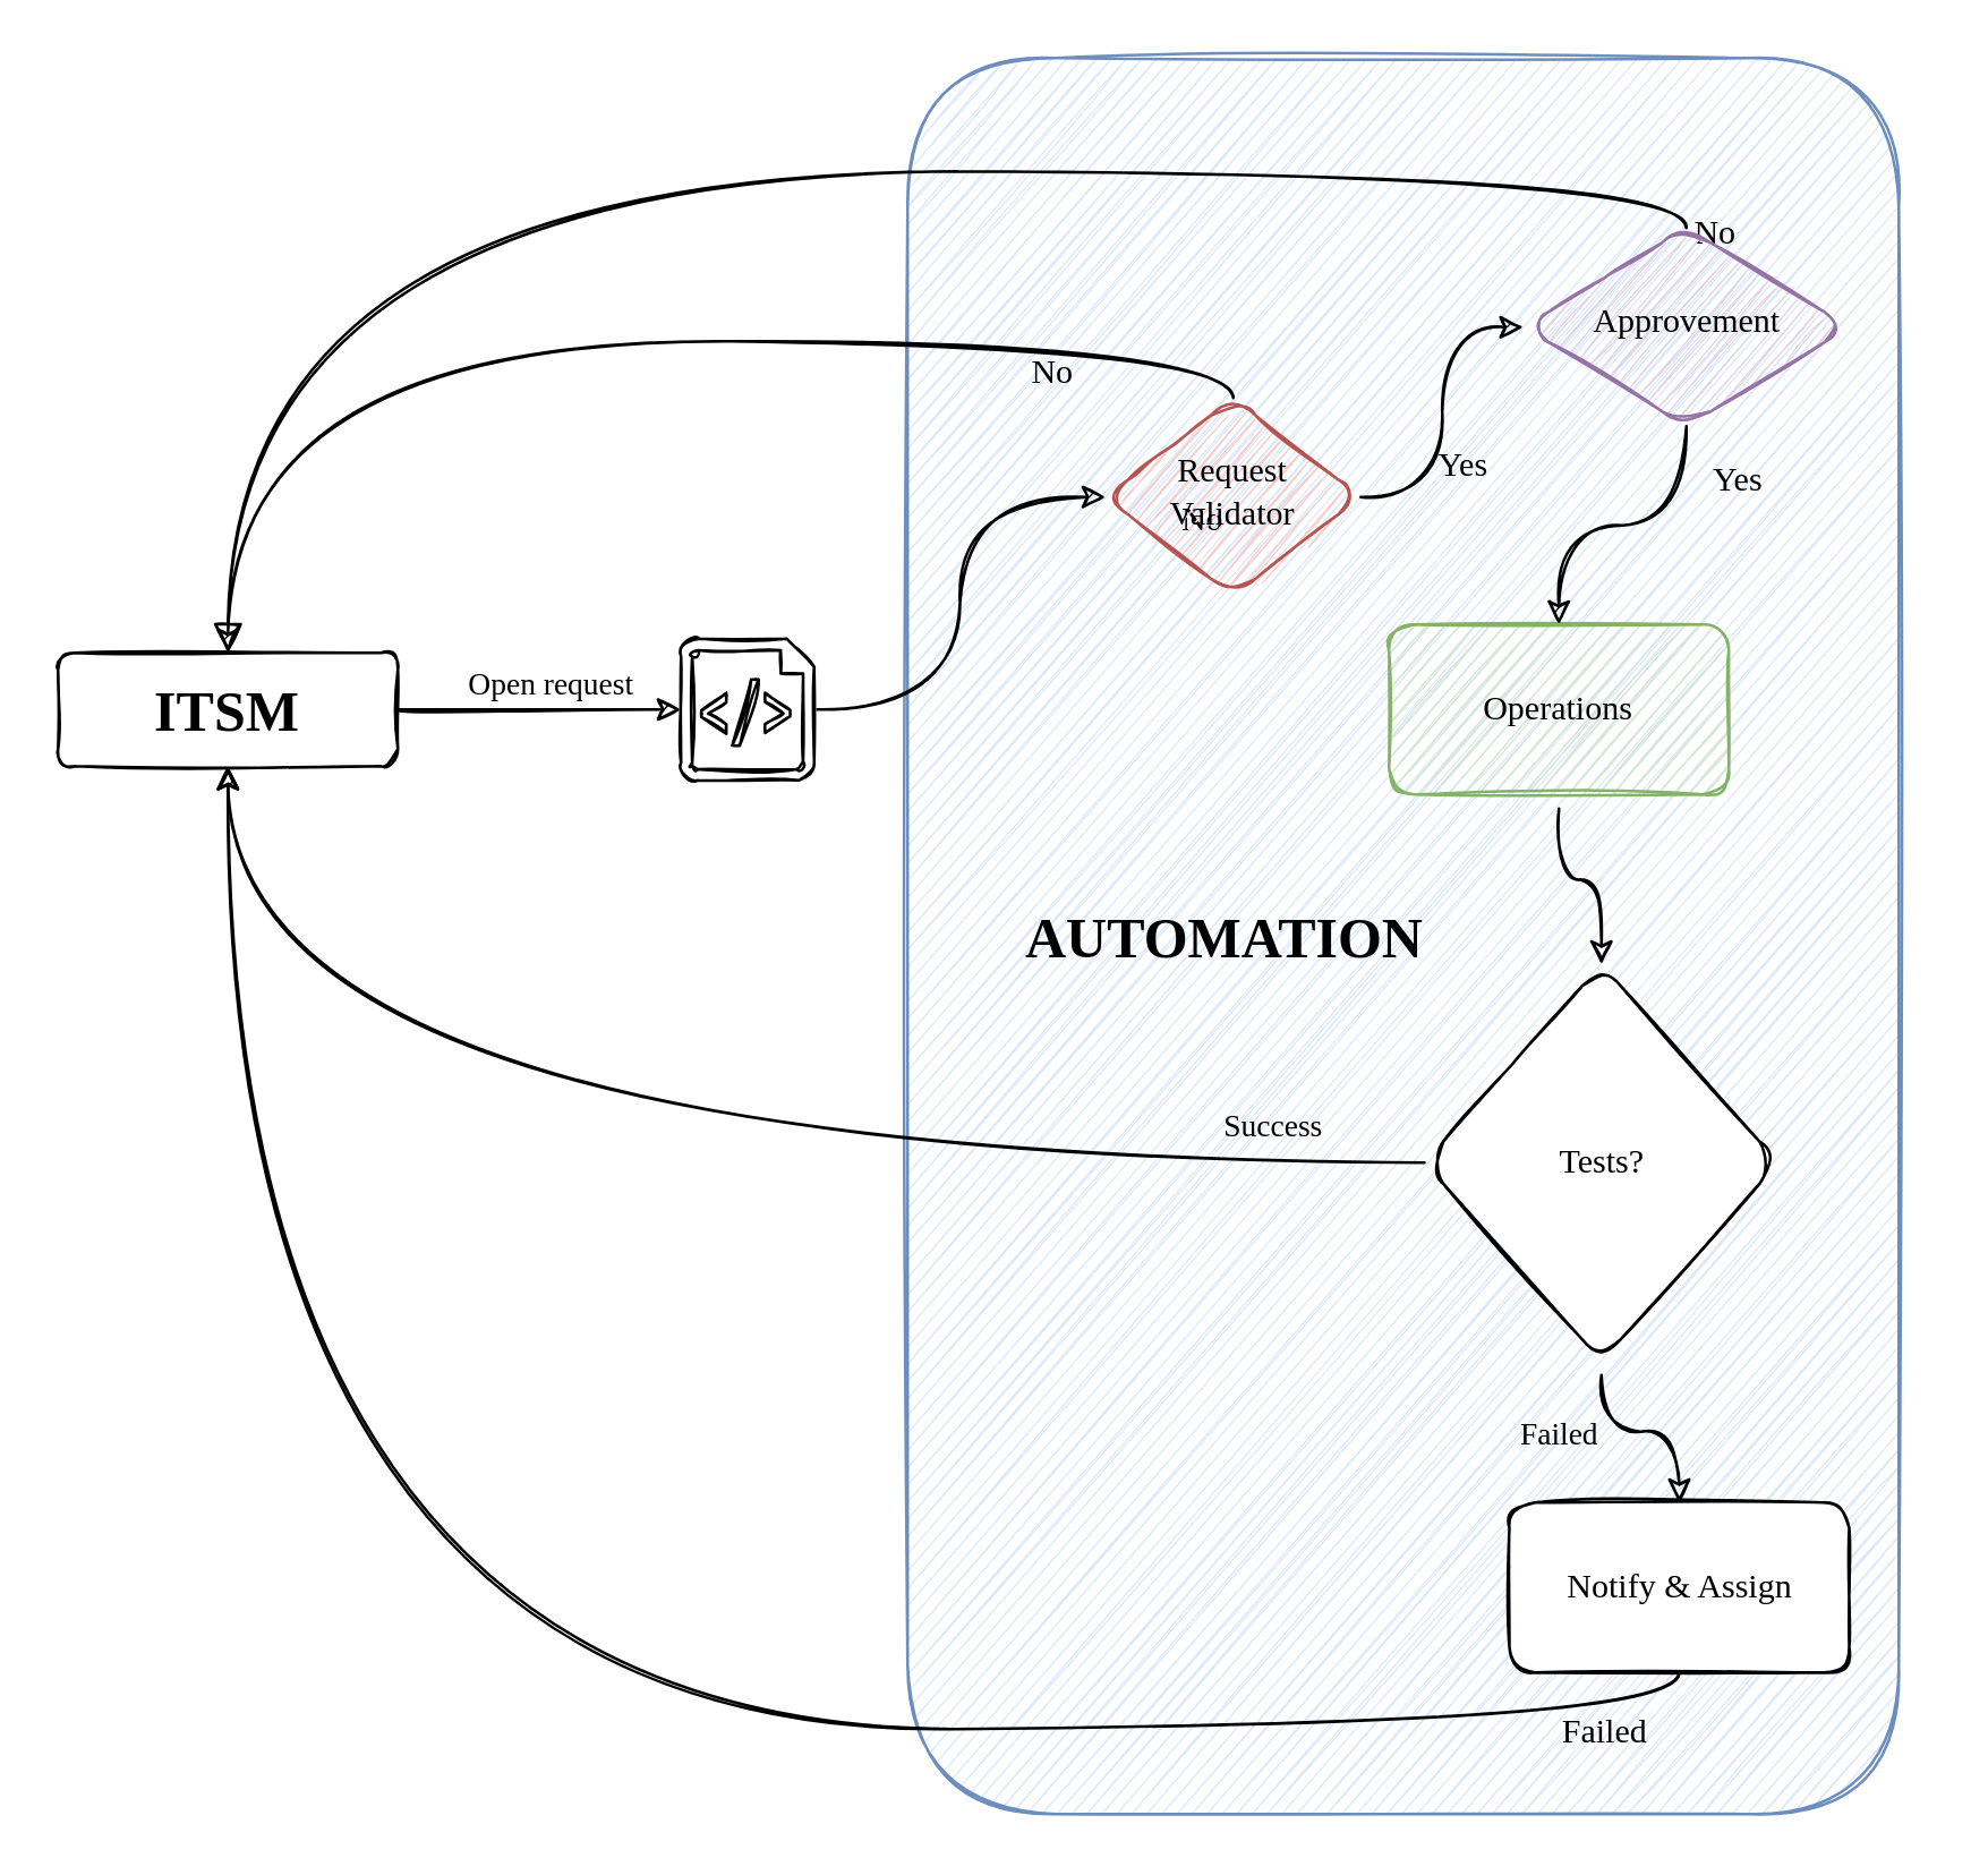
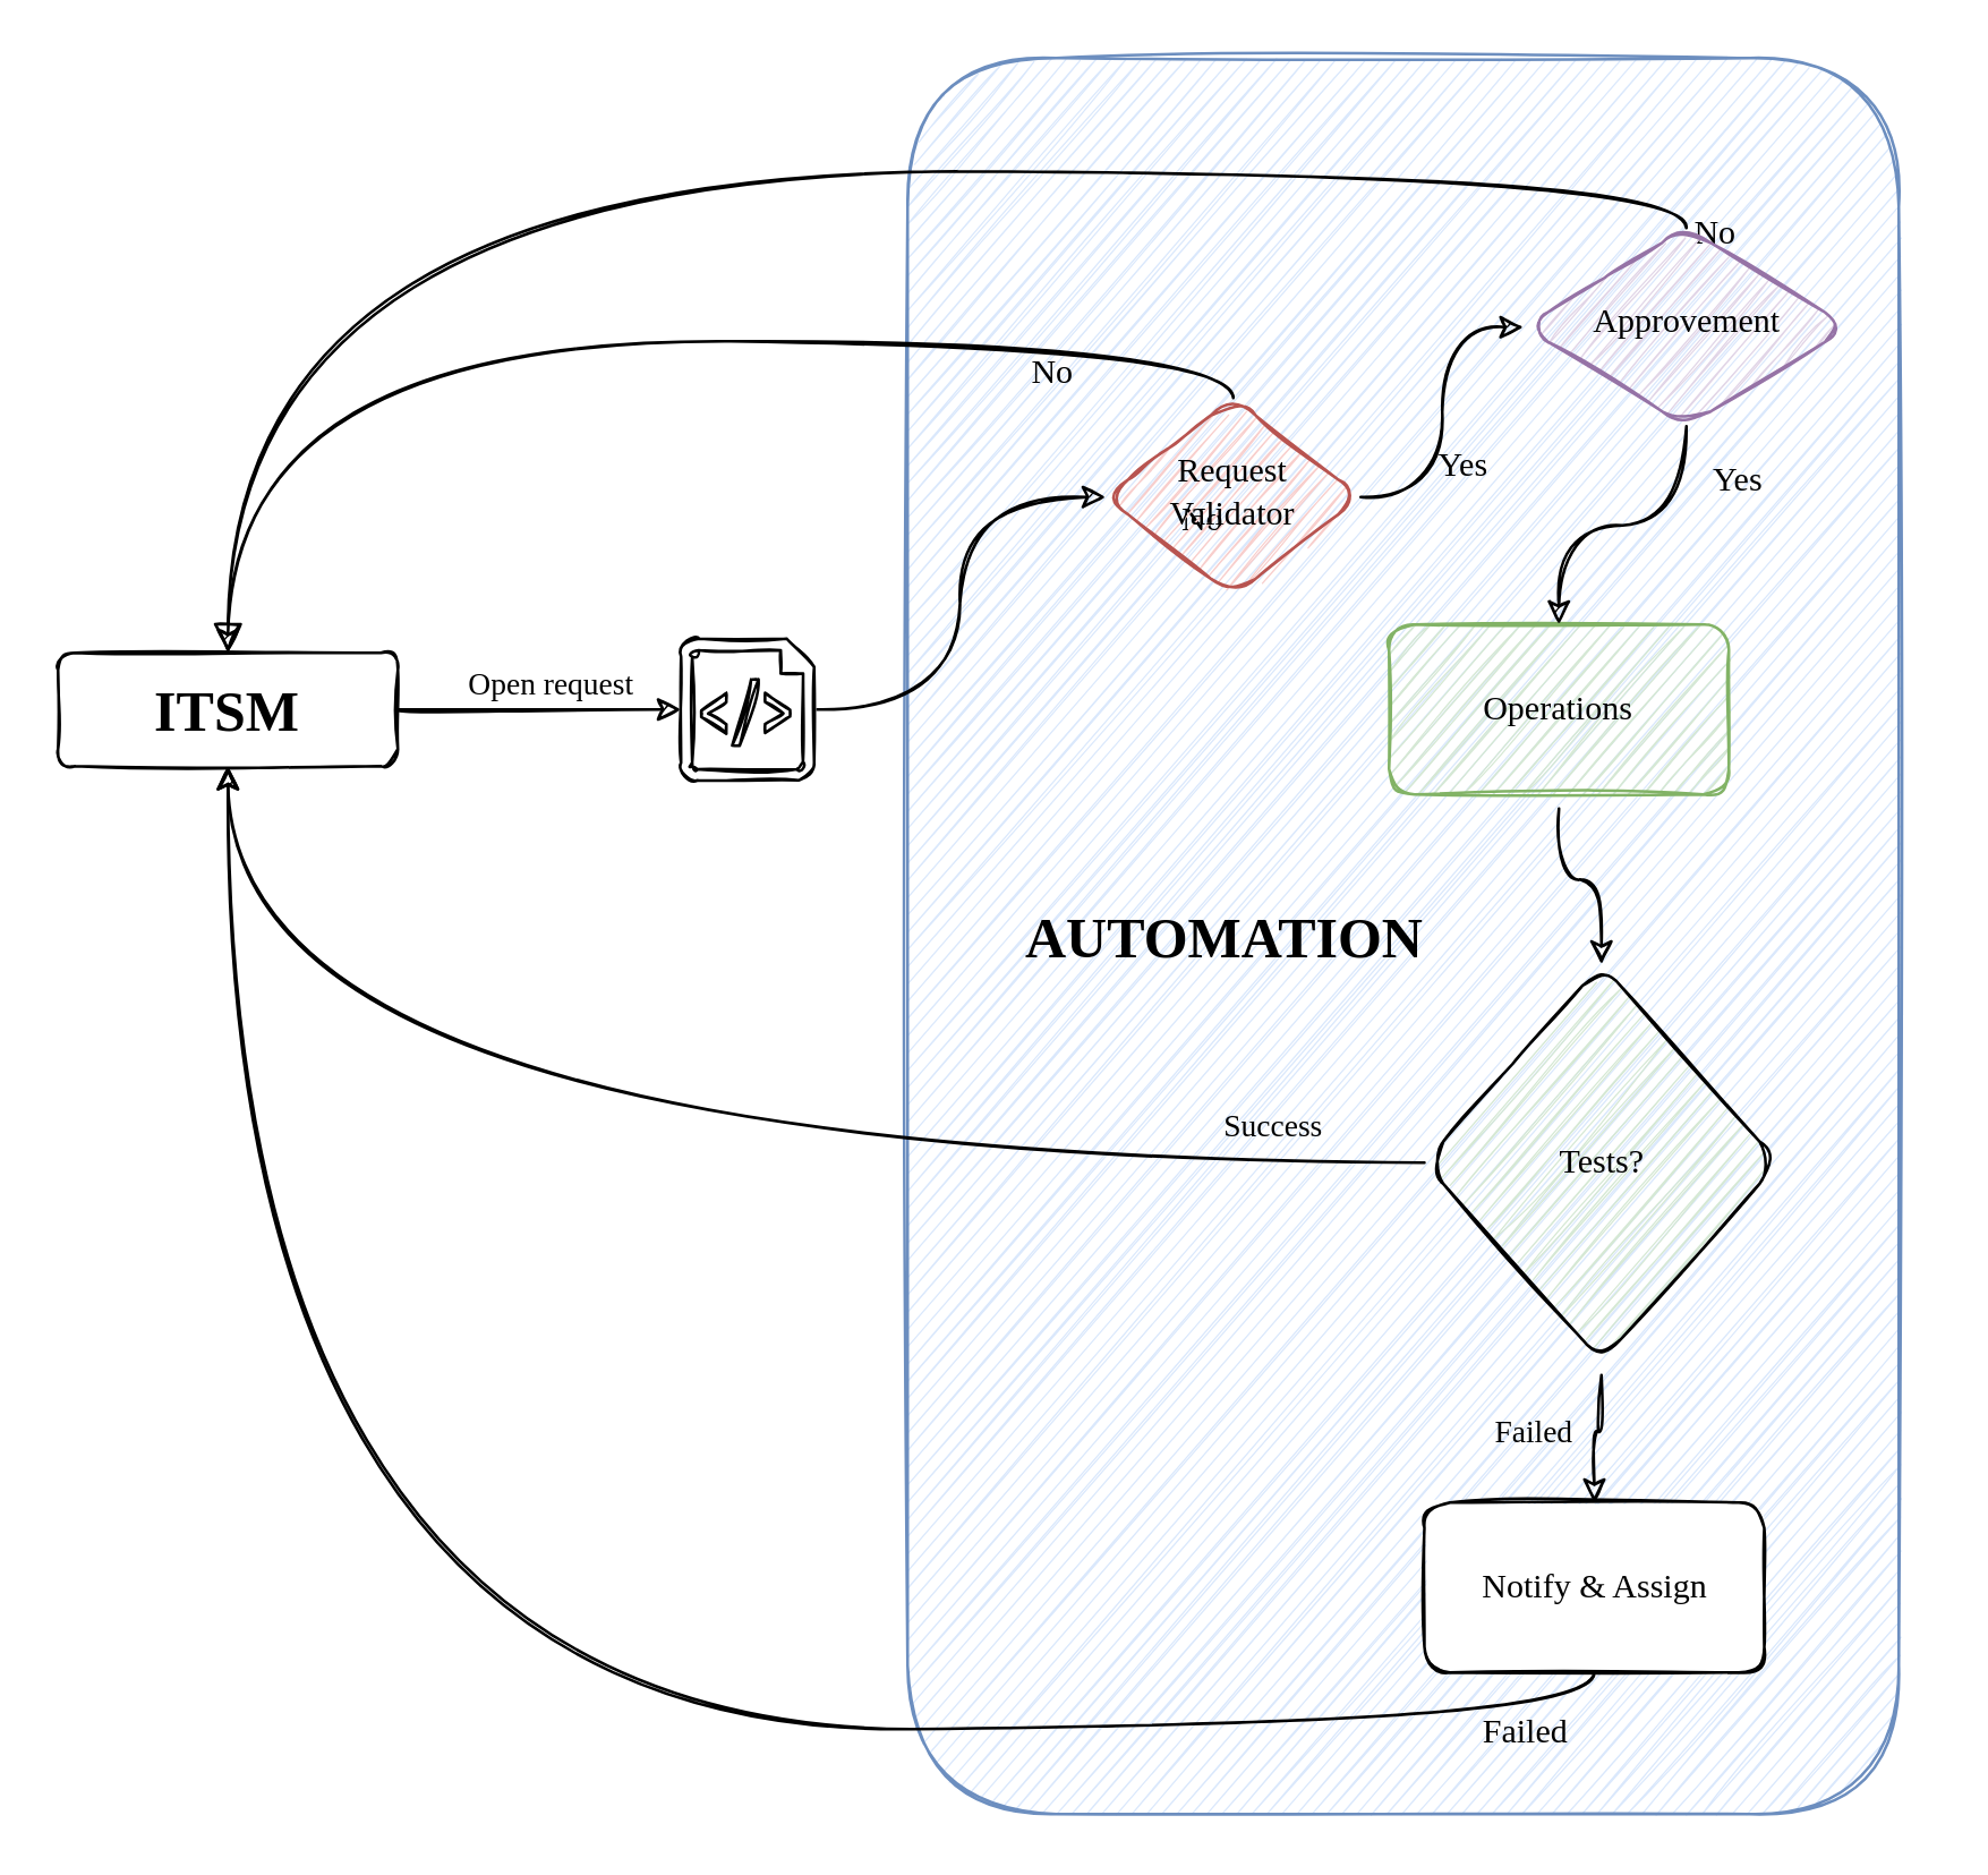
- <mxCell id="14" value="Tests?" style="rhombus;whiteSpace=wrap;html=1;sketch=1;rounded=1;fontFamily=Comic Sans MS;" parent="1" vertex="1"><mxGeometry x="502.5" y="340" width="125" height="140" as="geometry" /></mxCell>
+ <mxCell id="14" value="Tests?" style="rhombus;whiteSpace=wrap;html=1;sketch=1;rounded=1;fontFamily=Comic Sans MS;fillColor=#d5e8d4;" parent="1" vertex="1"><mxGeometry x="502.5" y="340" width="125" height="140" as="geometry" /></mxCell>
- <mxCell id="18" value="Notify &amp;amp; Assign" style="whiteSpace=wrap;html=1;sketch=1;rounded=1;fontFamily=Comic Sans MS;" parent="1" vertex="1"><mxGeometry x="532.5" y="530" width="120" height="60" as="geometry" /></mxCell>
+ <mxCell id="18" value="Notify &amp;amp; Assign" style="whiteSpace=wrap;html=1;sketch=1;rounded=1;fontFamily=Comic Sans MS;" parent="1" vertex="1"><mxGeometry x="502.5" y="530" width="120" height="60" as="geometry" /></mxCell>
